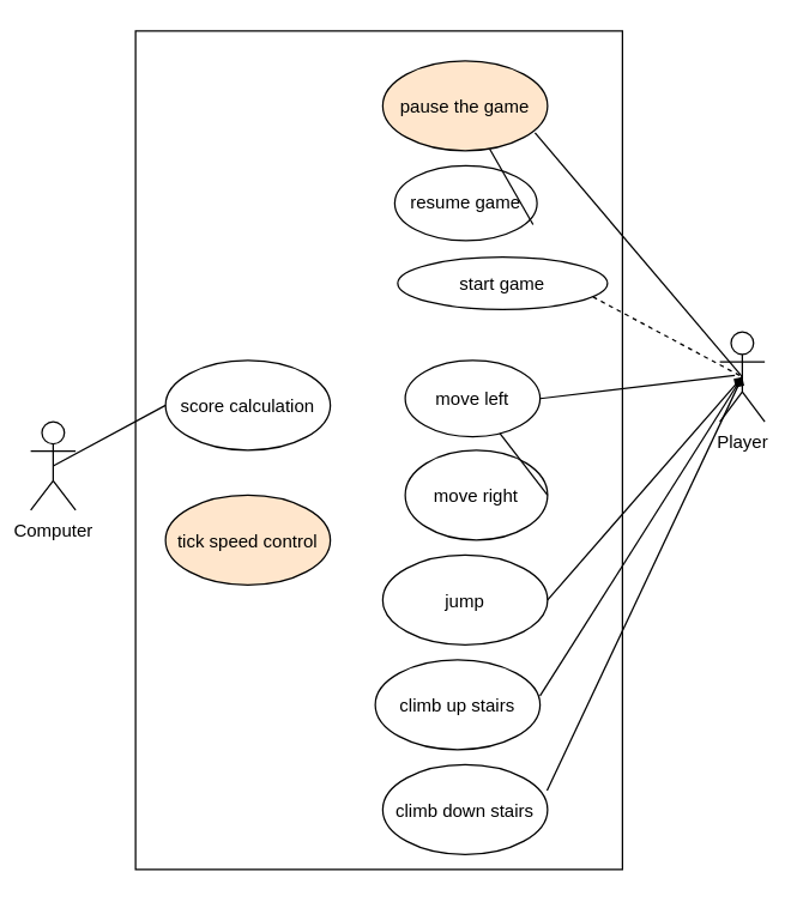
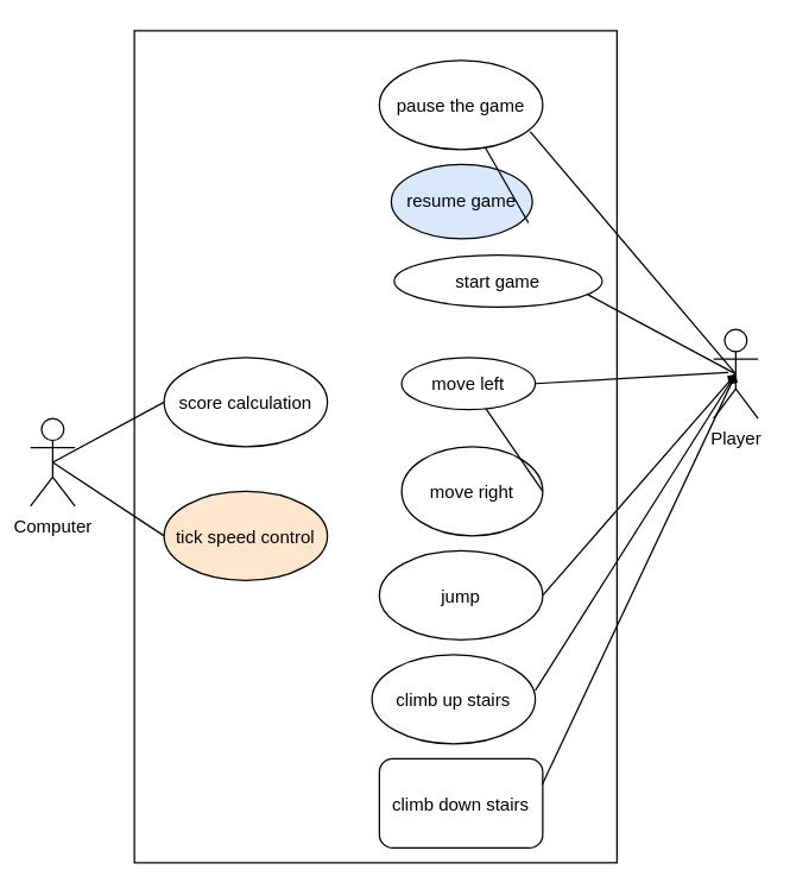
- <mxCell id="9" value="pause the game" style="ellipse;fillColor=#ffe6cc;" parent="1" vertex="1"><mxGeometry x="255" y="40" width="110" height="60" as="geometry" /></mxCell>
+ <mxCell id="9" value="pause the game" style="ellipse;" parent="1" vertex="1"><mxGeometry x="255" y="40" width="110" height="60" as="geometry" /></mxCell>
- <mxCell id="21" value="resume game" style="ellipse;whiteSpace=wrap;html=1;" vertex="1" parent="1"><mxGeometry x="263" y="110" width="95" height="50" as="geometry" /></mxCell>
+ <mxCell id="21" value="resume game" style="ellipse;whiteSpace=wrap;html=1;fillColor=#dae8fc;" vertex="1" parent="1"><mxGeometry x="263" y="110" width="95" height="50" as="geometry" /></mxCell>
- <mxCell id="24" value="" style="endArrow=none;html=1;exitX=0.931;exitY=0.76;exitDx=0;exitDy=0;exitPerimeter=0;entryX=0.5;entryY=0.5;entryDx=0;entryDy=0;entryPerimeter=0;dashed=1;" edge="1" parent="1" source="22" target="3"><mxGeometry width="50" height="50" relative="1" as="geometry"><mxPoint x="270" y="260" as="sourcePoint" /><mxPoint x="320" y="210" as="targetPoint" /></mxGeometry></mxCell>
+ <mxCell id="24" value="" style="endArrow=none;html=1;exitX=0.931;exitY=0.76;exitDx=0;exitDy=0;exitPerimeter=0;entryX=0.5;entryY=0.5;entryDx=0;entryDy=0;entryPerimeter=0;" edge="1" parent="1" source="22" target="3"><mxGeometry width="50" height="50" relative="1" as="geometry"><mxPoint x="270" y="260" as="sourcePoint" /><mxPoint x="320" y="210" as="targetPoint" /></mxGeometry></mxCell>
- <mxCell id="4" value="move left" style="ellipse;" parent="1" vertex="1"><mxGeometry x="270" y="240" width="90" height="51" as="geometry" /></mxCell>
+ <mxCell id="4" value="move left" style="ellipse;" parent="1" vertex="1"><mxGeometry x="270" y="240" width="90" height="35" as="geometry" /></mxCell>
+ <mxCell id="20" value="" style="endArrow=none;html=1;exitX=0.5;exitY=0.5;exitDx=0;exitDy=0;exitPerimeter=0;entryX=0;entryY=0.5;entryDx=0;entryDy=0;" parent="1" source="10" target="18" edge="1"><mxGeometry width="50" height="50" relative="1" as="geometry"><mxPoint x="250" y="360" as="sourcePoint" /><mxPoint x="300" y="310" as="targetPoint" /></mxGeometry></mxCell>
- <mxCell id="8" value="climb down stairs" style="ellipse;" parent="1" vertex="1"><mxGeometry x="255" y="510" width="110" height="60" as="geometry" /></mxCell>
+ <mxCell id="8" value="climb down stairs" style="rounded=1;" parent="1" vertex="1"><mxGeometry x="255" y="510" width="110" height="60" as="geometry" /></mxCell>
